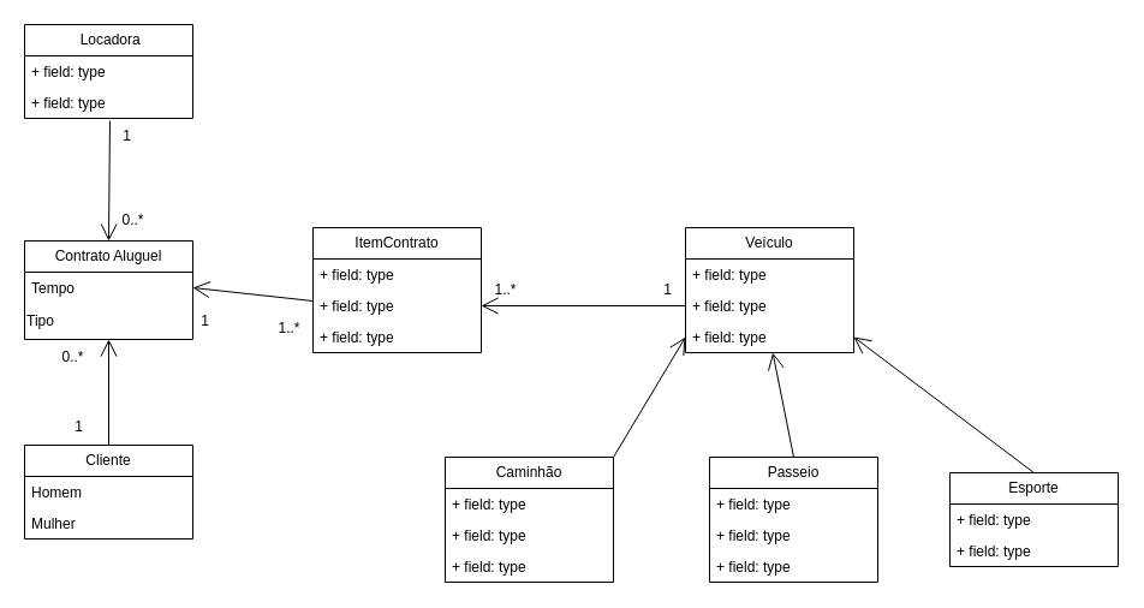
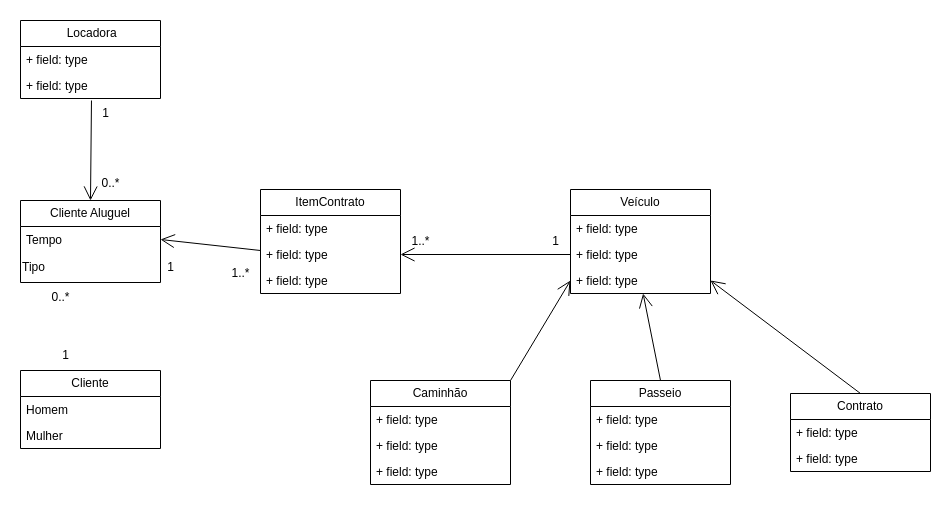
- <mxCell id="5" value="Contrato Aluguel" style="swimlane;fontStyle=0;childLayout=stackLayout;horizontal=1;startSize=26;fillColor=none;horizontalStack=0;resizeParent=1;resizeParentMax=0;resizeLast=0;collapsible=1;marginBottom=0;whiteSpace=wrap;html=1;" vertex="1" parent="1"><mxGeometry x="20" y="200" width="140" height="82" as="geometry" /></mxCell>
+ <mxCell id="5" value="Cliente Aluguel" style="swimlane;fontStyle=0;childLayout=stackLayout;horizontal=1;startSize=26;fillColor=none;horizontalStack=0;resizeParent=1;resizeParentMax=0;resizeLast=0;collapsible=1;marginBottom=0;whiteSpace=wrap;html=1;" vertex="1" parent="1"><mxGeometry x="20" y="200" width="140" height="82" as="geometry" /></mxCell>
- <mxCell id="11" value="" style="endArrow=open;endFill=1;endSize=12;html=1;rounded=0;exitX=0.5;exitY=0;exitDx=0;exitDy=0;" edge="1" parent="1" source="2" target="7"><mxGeometry width="160" relative="1" as="geometry"><mxPoint x="270" y="210" as="sourcePoint" /><mxPoint x="430" y="210" as="targetPoint" /></mxGeometry></mxCell>
- <mxCell id="31" value="Esporte" style="swimlane;fontStyle=0;childLayout=stackLayout;horizontal=1;startSize=26;fillColor=none;horizontalStack=0;resizeParent=1;resizeParentMax=0;resizeLast=0;collapsible=1;marginBottom=0;whiteSpace=wrap;html=1;" vertex="1" parent="1"><mxGeometry x="790" y="393" width="140" height="78" as="geometry" /></mxCell>
+ <mxCell id="31" value="Contrato" style="swimlane;fontStyle=0;childLayout=stackLayout;horizontal=1;startSize=26;fillColor=none;horizontalStack=0;resizeParent=1;resizeParentMax=0;resizeLast=0;collapsible=1;marginBottom=0;whiteSpace=wrap;html=1;" vertex="1" parent="1"><mxGeometry x="790" y="393" width="140" height="78" as="geometry" /></mxCell>
